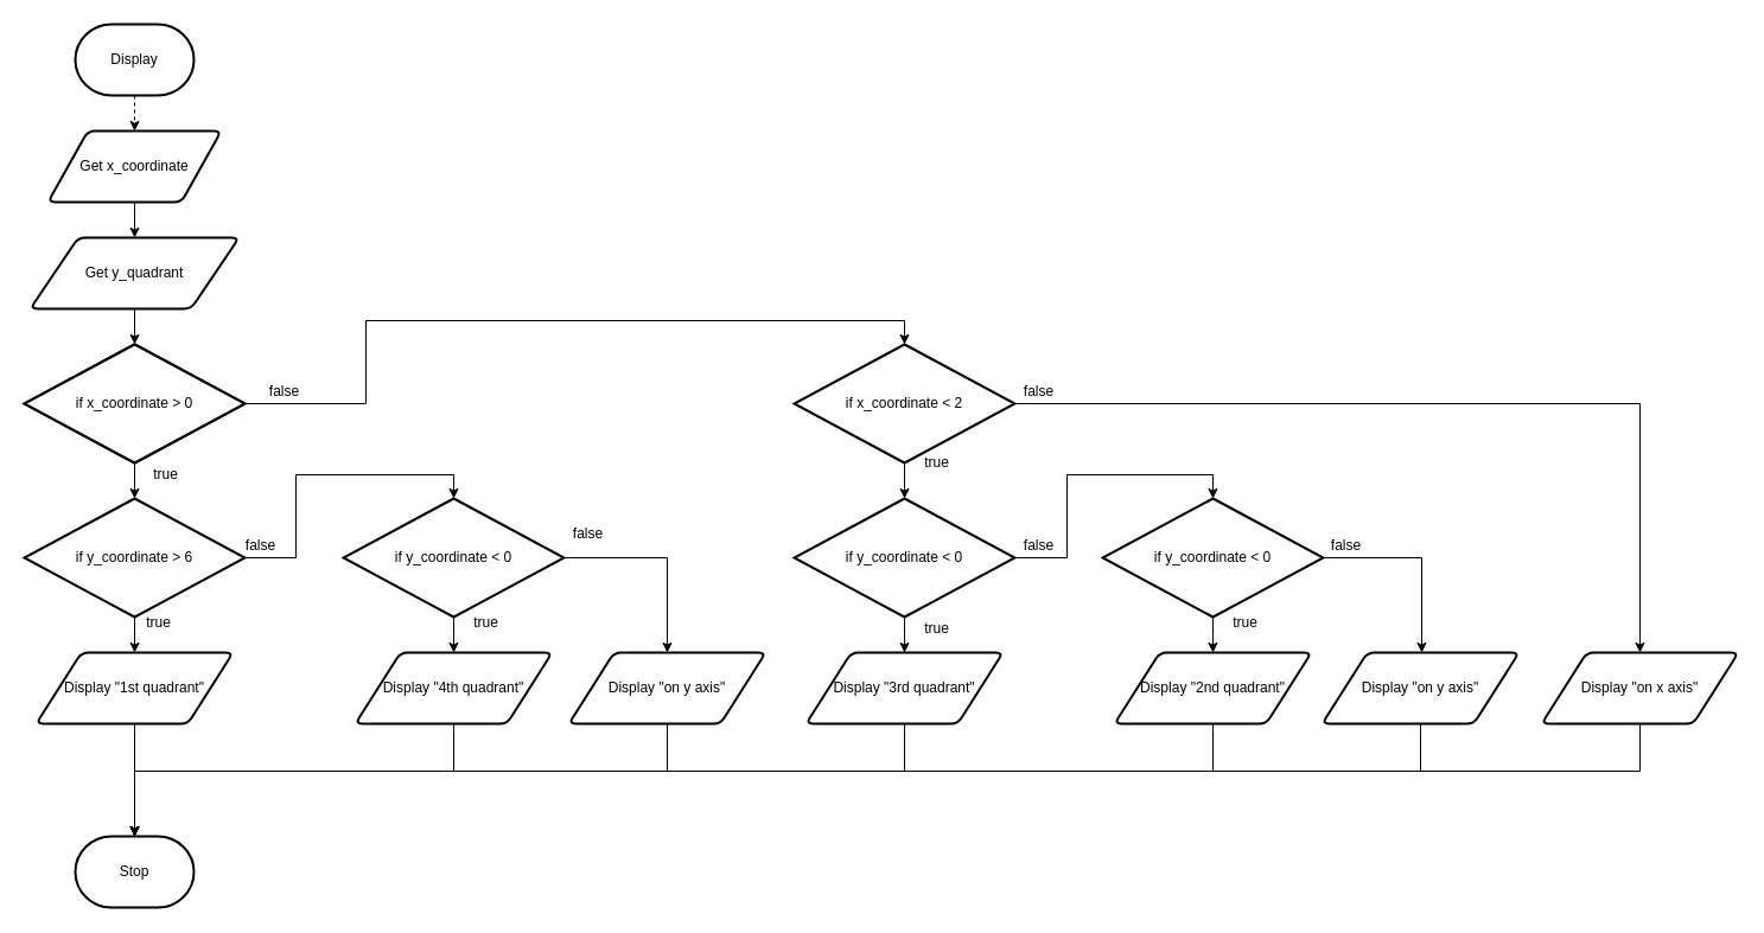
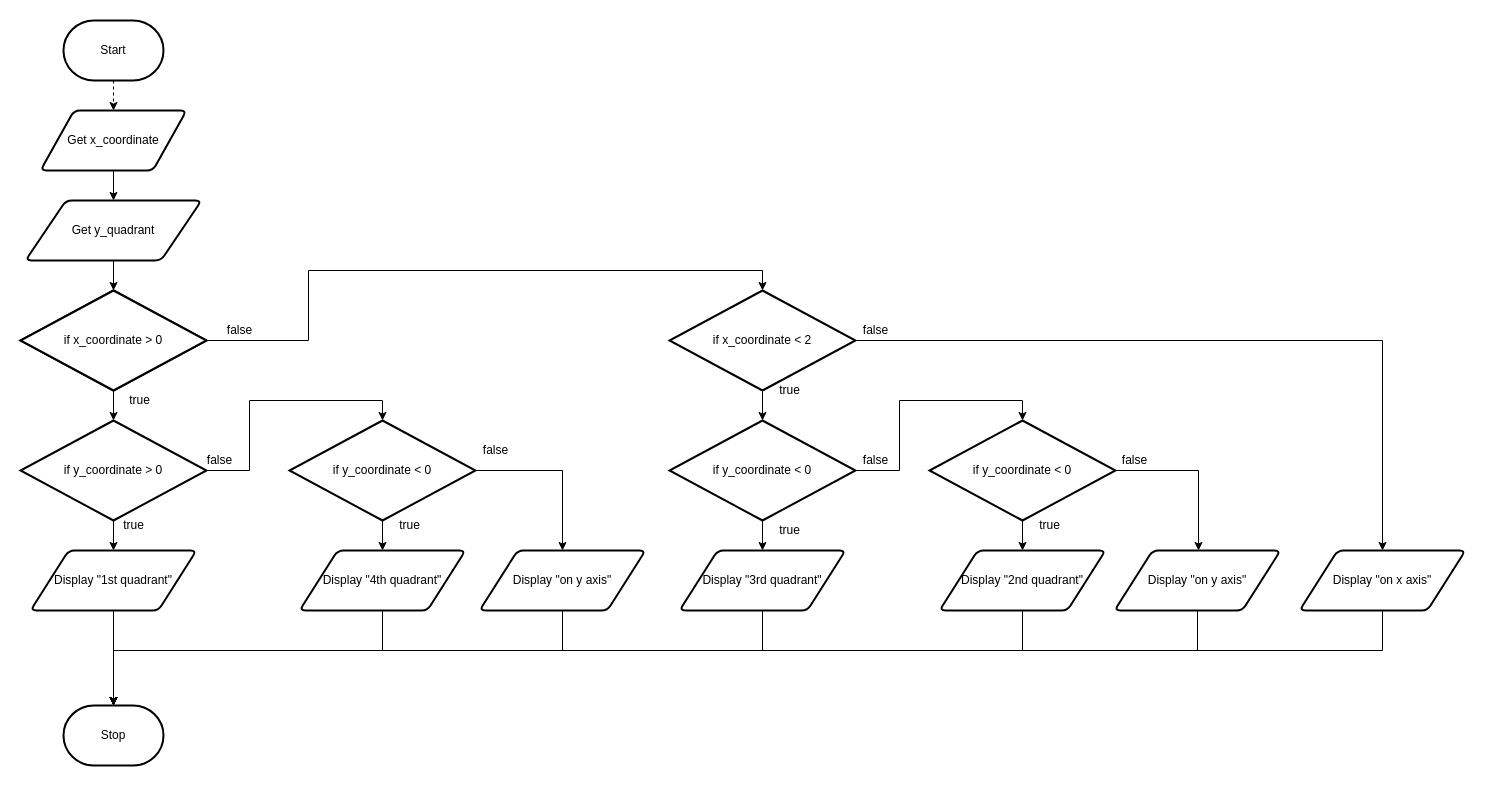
- <mxCell id="3" value="Display" style="strokeWidth=2;html=1;shape=mxgraph.flowchart.terminator;whiteSpace=wrap;" parent="1" vertex="1"><mxGeometry x="63" y="20" width="100" height="60" as="geometry" /></mxCell>
+ <mxCell id="3" value="Start" style="strokeWidth=2;html=1;shape=mxgraph.flowchart.terminator;whiteSpace=wrap;" parent="1" vertex="1"><mxGeometry x="63" y="20" width="100" height="60" as="geometry" /></mxCell>
- <mxCell id="15" value="if y_coordinate &amp;gt; 6" style="strokeWidth=2;html=1;shape=mxgraph.flowchart.decision;whiteSpace=wrap;" vertex="1" parent="1"><mxGeometry x="20" y="420" width="186" height="100" as="geometry" /></mxCell>
+ <mxCell id="15" value="if y_coordinate &amp;gt; 0" style="strokeWidth=2;html=1;shape=mxgraph.flowchart.decision;whiteSpace=wrap;" vertex="1" parent="1"><mxGeometry x="20" y="420" width="186" height="100" as="geometry" /></mxCell>
